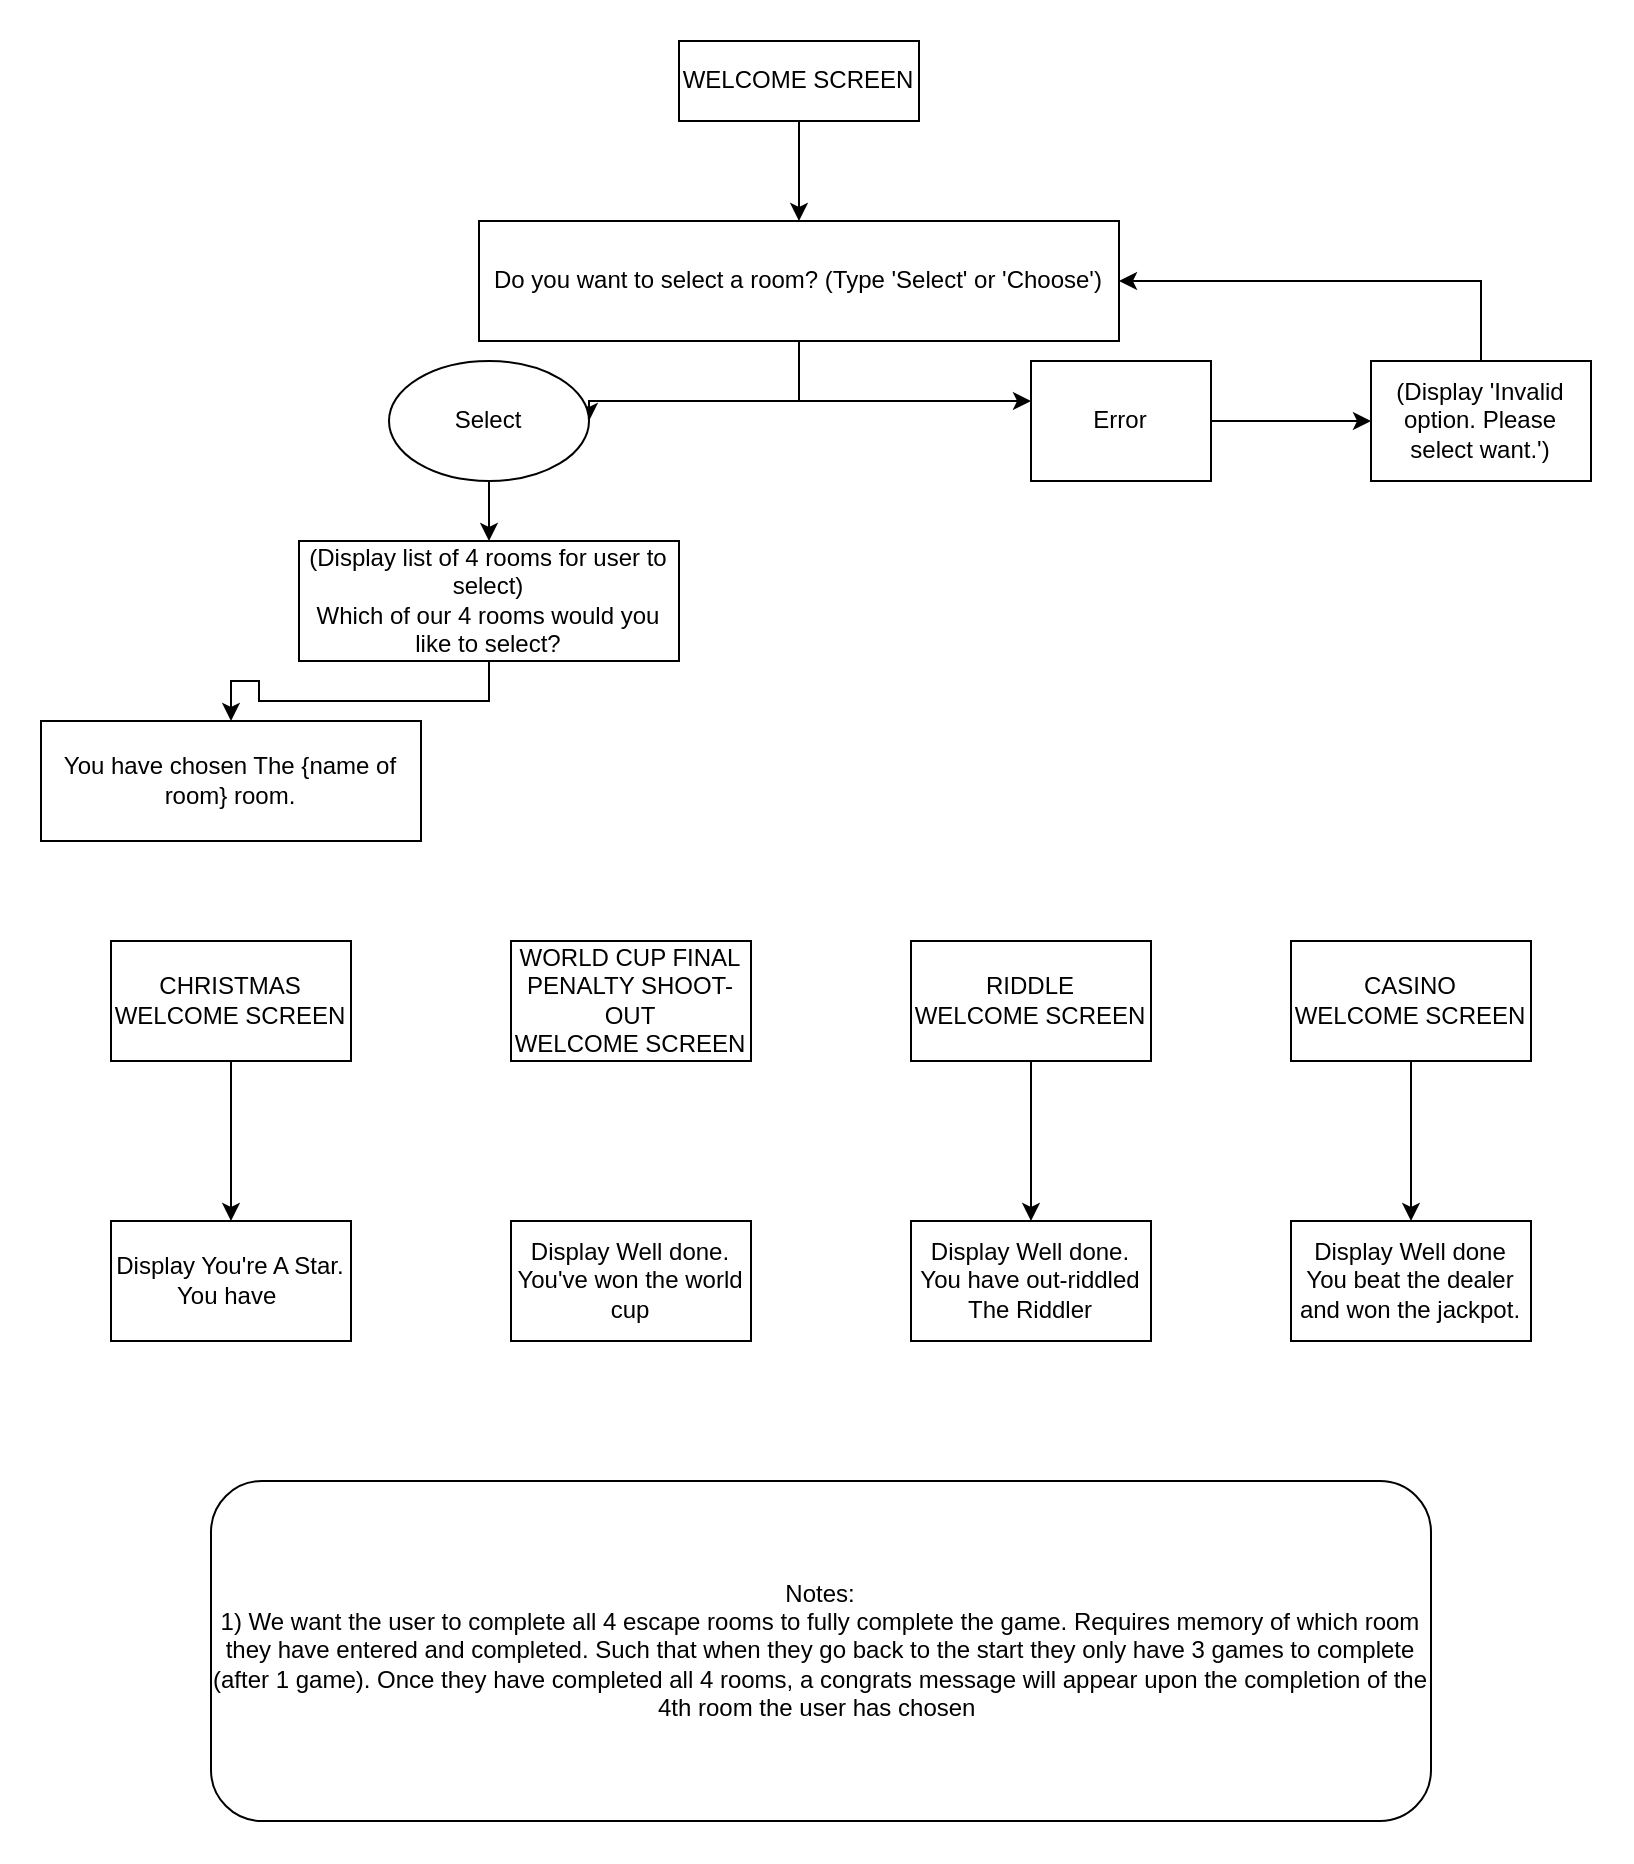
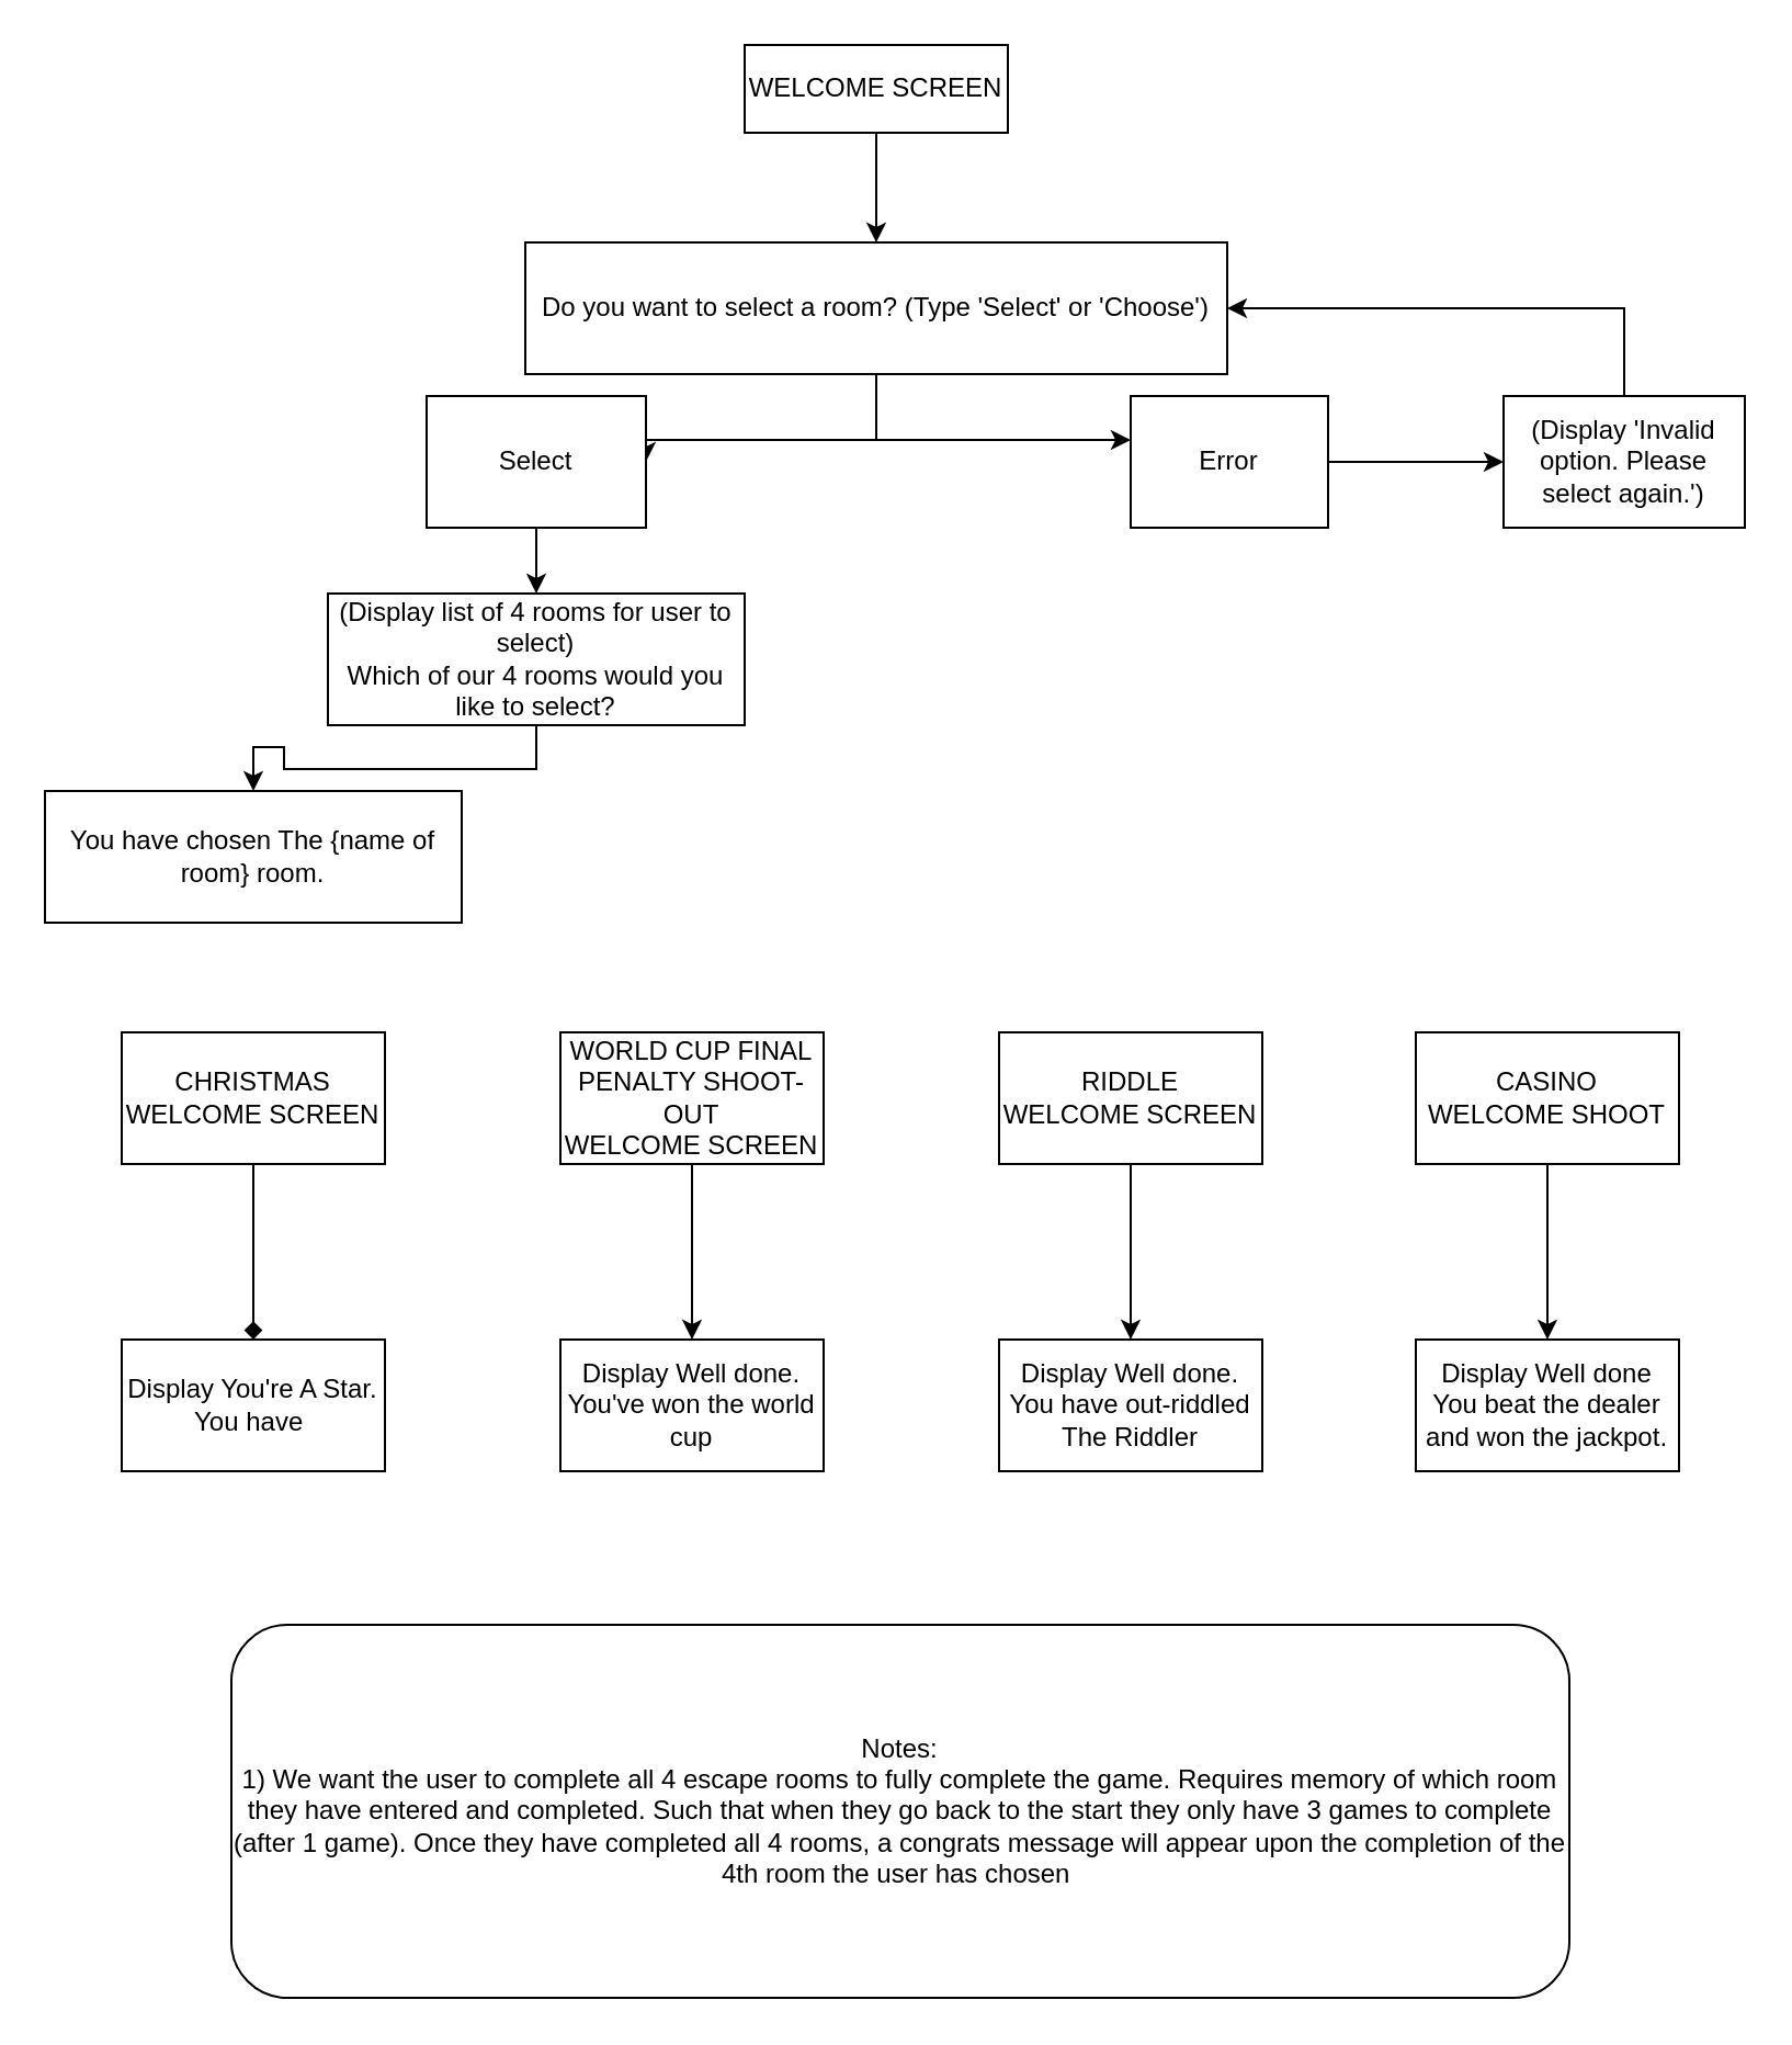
- <mxCell id="18" value="Select" style="ellipse;whiteSpace=wrap;html=1;" parent="1" vertex="1"><mxGeometry x="194" y="180" width="100" height="60" as="geometry" /></mxCell>
+ <mxCell id="18" value="Select" style="rounded=0;whiteSpace=wrap;html=1;" parent="1" vertex="1"><mxGeometry x="194" y="180" width="100" height="60" as="geometry" /></mxCell>
- <mxCell id="21" value="(Display 'Invalid option. Please select want.')" style="rounded=0;whiteSpace=wrap;html=1;" parent="1" vertex="1"><mxGeometry x="685" y="180" width="110" height="60" as="geometry" /></mxCell>
+ <mxCell id="21" value="(Display 'Invalid option. Please select again.')" style="rounded=0;whiteSpace=wrap;html=1;" parent="1" vertex="1"><mxGeometry x="685" y="180" width="110" height="60" as="geometry" /></mxCell>
- <mxCell id="11" value="CASINO&lt;br&gt;WELCOME SCREEN" style="rounded=0;whiteSpace=wrap;html=1;" parent="1" vertex="1"><mxGeometry x="645" y="470" width="120" height="60" as="geometry" /></mxCell>
+ <mxCell id="11" value="CASINO&lt;br&gt;WELCOME SHOOT" style="rounded=0;whiteSpace=wrap;html=1;" parent="1" vertex="1"><mxGeometry x="645" y="470" width="120" height="60" as="geometry" /></mxCell>
+ <mxCell id="6" value="" style="edgeStyle=orthogonalEdgeStyle;rounded=0;orthogonalLoop=1;jettySize=auto;html=1;" parent="1" source="7" target="26" edge="1"><mxGeometry relative="1" as="geometry" /></mxCell>
- <mxCell id="4" value="" style="edgeStyle=orthogonalEdgeStyle;rounded=0;orthogonalLoop=1;jettySize=auto;html=1;" parent="1" source="5" target="24" edge="1"><mxGeometry relative="1" as="geometry" /></mxCell>
+ <mxCell id="4" value="" style="edgeStyle=orthogonalEdgeStyle;rounded=0;orthogonalLoop=1;jettySize=auto;html=1;endArrow=diamond;" parent="1" source="5" target="24" edge="1"><mxGeometry relative="1" as="geometry" /></mxCell>
